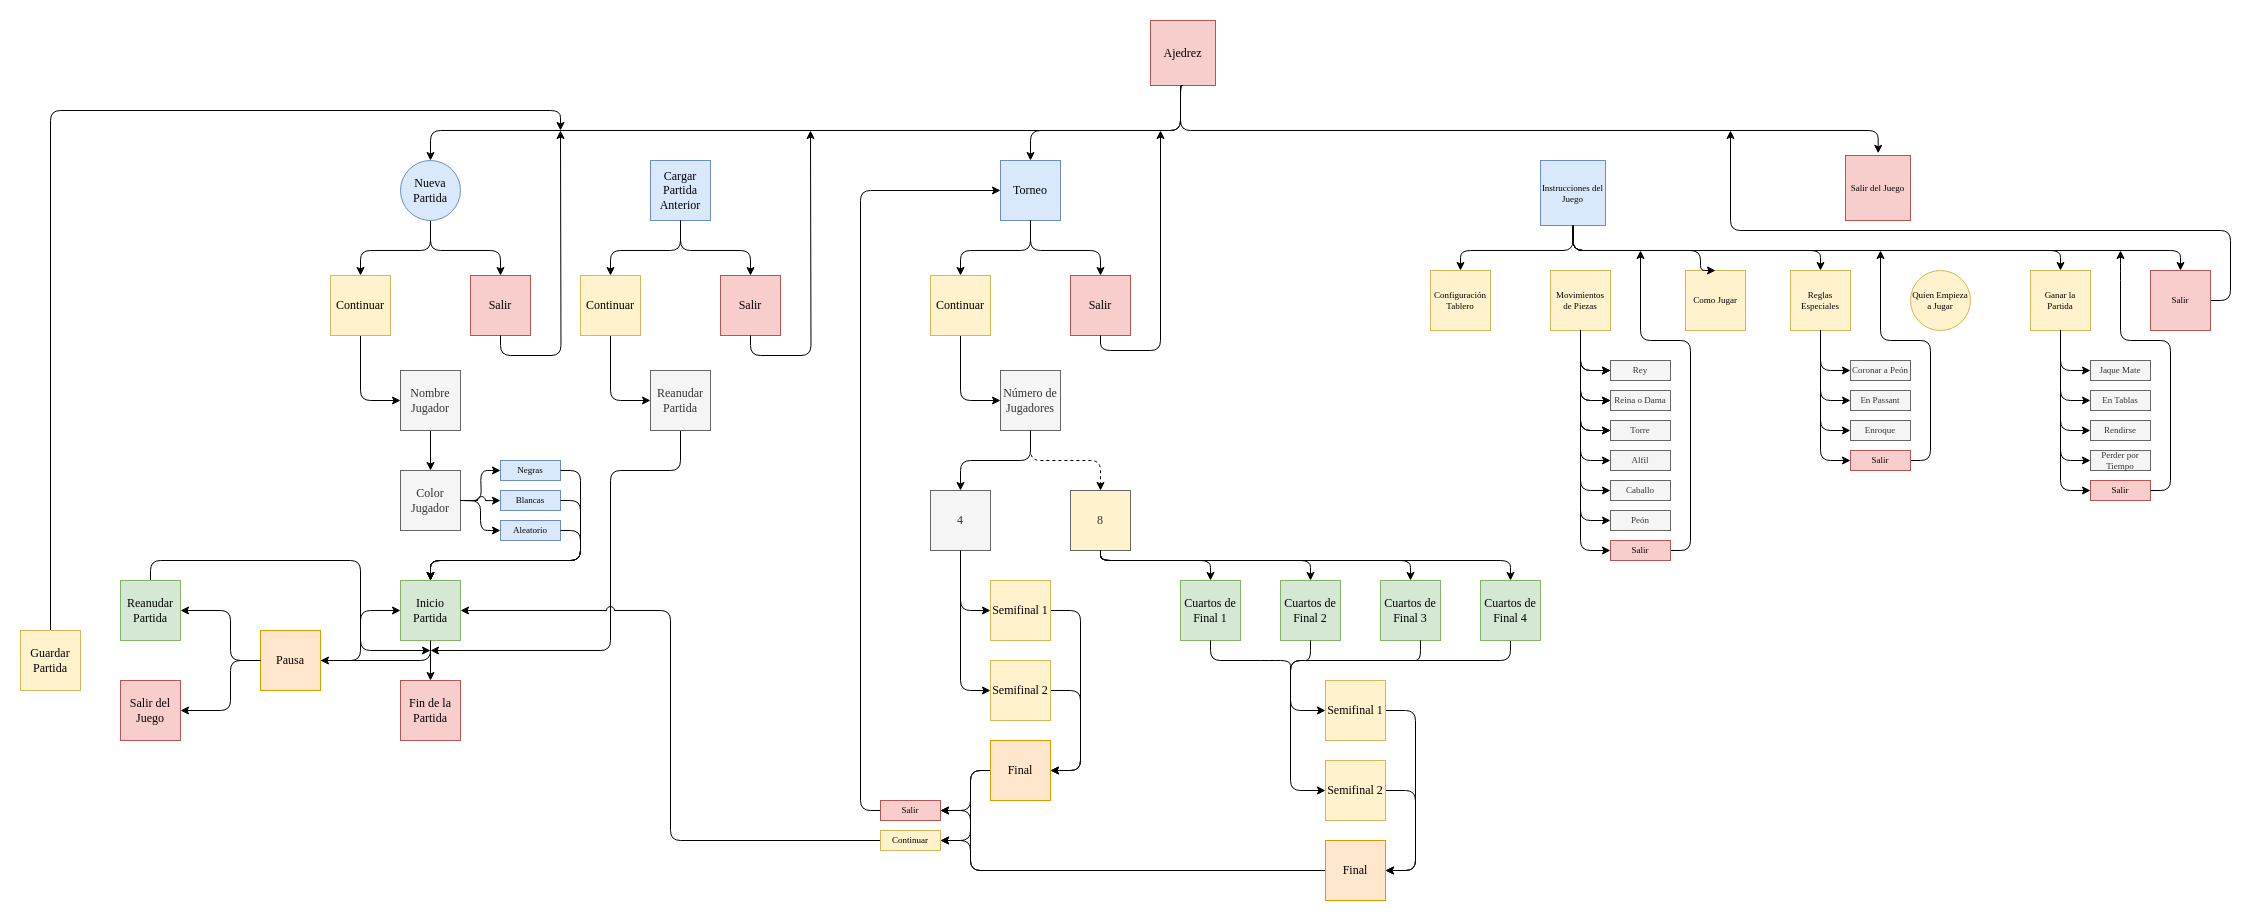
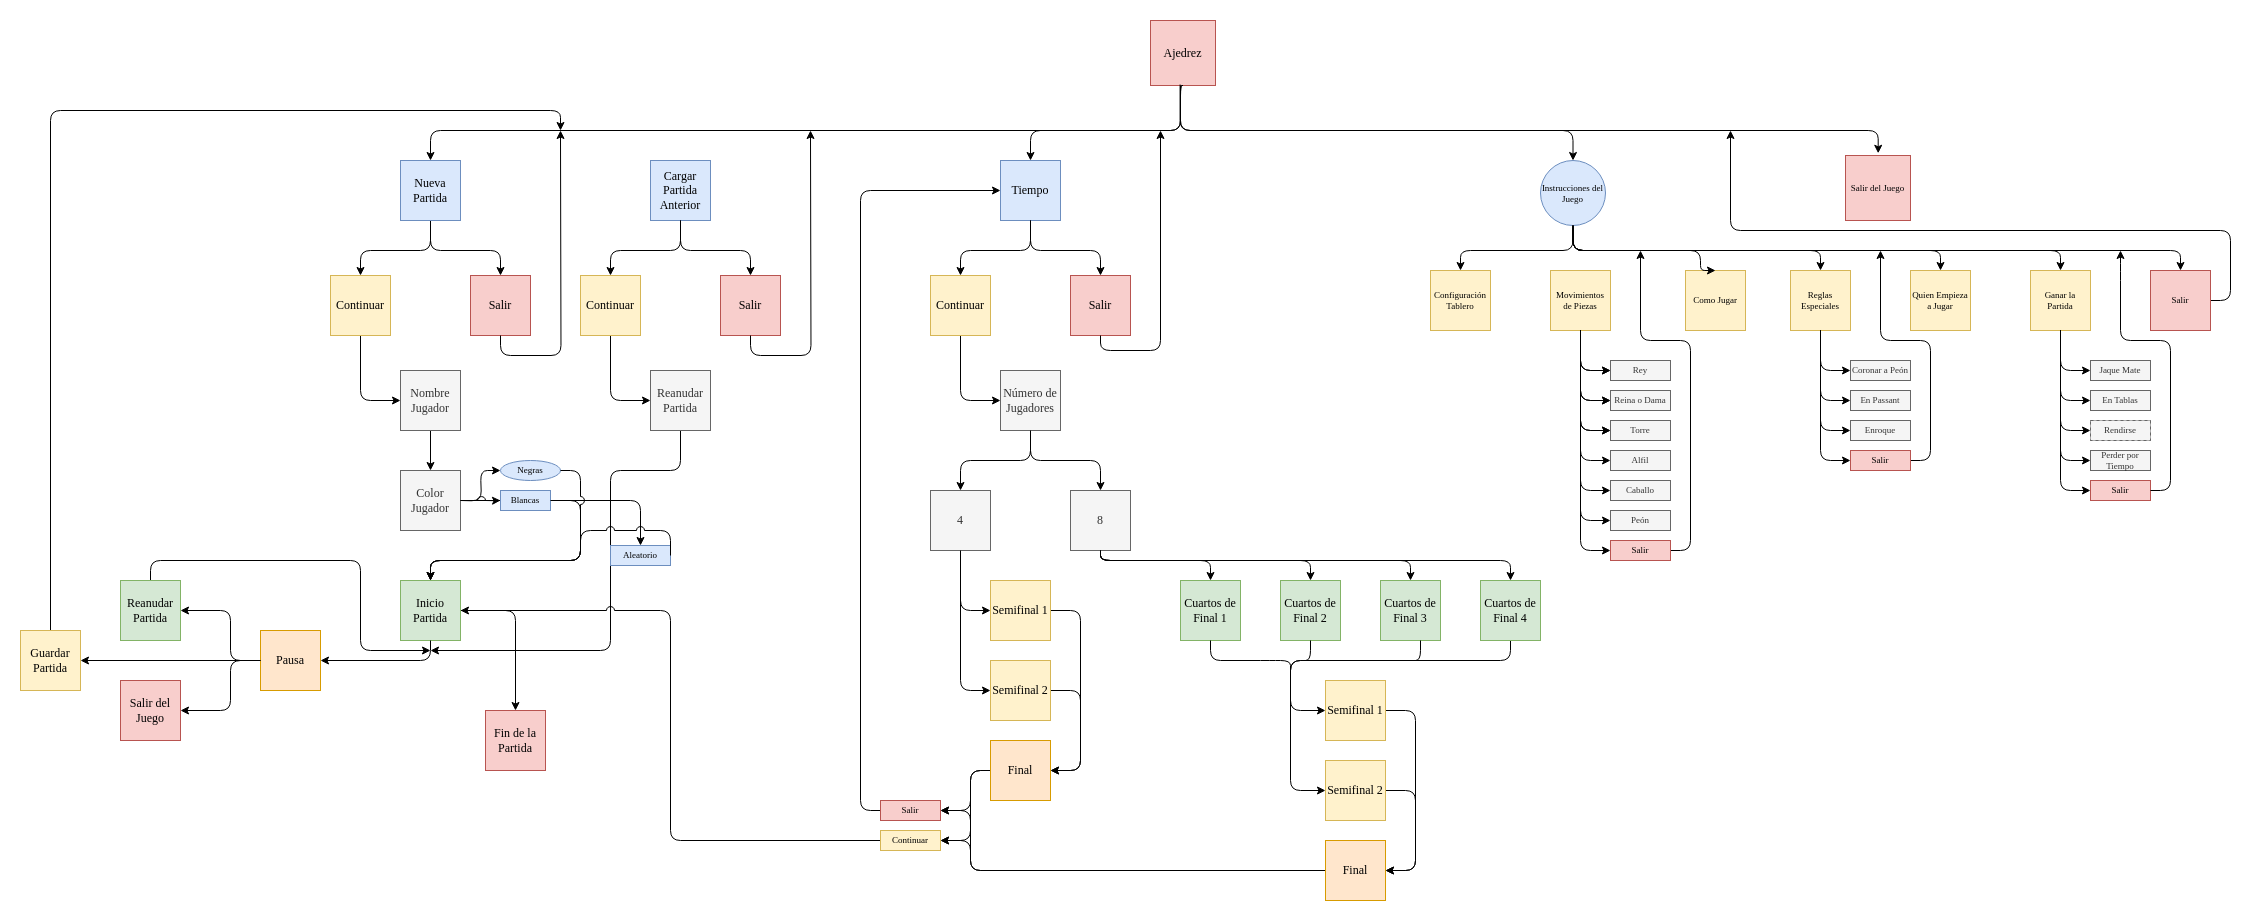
+ <mxCell id="127" value="" style="edgeStyle=orthogonalEdgeStyle;curved=0;rounded=1;sketch=0;orthogonalLoop=1;jettySize=auto;html=1;fontFamily=Comic Sans MS;fontSize=12;entryX=0.5;entryY=0;entryDx=0;entryDy=0;exitX=0.455;exitY=0.985;exitDx=0;exitDy=0;exitPerimeter=0;" edge="1" parent="1" source="125" target="8"><mxGeometry relative="1" as="geometry"><mxPoint x="920" y="110" as="sourcePoint" /><mxPoint x="1040" y="170" as="targetPoint" /><Array as="points"><mxPoint x="1180" y="130" /><mxPoint x="1572" y="130" /></Array></mxGeometry></mxCell>
- <mxCell id="4" value="Nueva Partida" style="ellipse;whiteSpace=wrap;html=1;aspect=fixed;sketch=0;fillColor=#dae8fc;strokeColor=#6c8ebf;fontFamily=Comic Sans MS;" vertex="1" parent="1"><mxGeometry x="400" y="160" width="60" height="60" as="geometry" /></mxCell>
+ <mxCell id="4" value="Nueva Partida" style="whiteSpace=wrap;html=1;aspect=fixed;rounded=0;sketch=0;fillColor=#dae8fc;strokeColor=#6c8ebf;fontFamily=Comic Sans MS;" vertex="1" parent="1"><mxGeometry x="400" y="160" width="60" height="60" as="geometry" /></mxCell>
- <mxCell id="6" value="Torneo" style="whiteSpace=wrap;html=1;aspect=fixed;rounded=0;sketch=0;fillColor=#dae8fc;strokeColor=#6c8ebf;fontFamily=Comic Sans MS;" vertex="1" parent="1"><mxGeometry x="1000" y="160" width="60" height="60" as="geometry" /></mxCell>
+ <mxCell id="6" value="Tiempo" style="whiteSpace=wrap;html=1;aspect=fixed;rounded=0;sketch=0;fillColor=#dae8fc;strokeColor=#6c8ebf;fontFamily=Comic Sans MS;" vertex="1" parent="1"><mxGeometry x="1000" y="160" width="60" height="60" as="geometry" /></mxCell>
- <mxCell id="8" value="Instrucciones del Juego" style="whiteSpace=wrap;html=1;aspect=fixed;rounded=0;sketch=0;fillColor=#dae8fc;strokeColor=#6c8ebf;fontFamily=Comic Sans MS;fontSize=9;" vertex="1" parent="1"><mxGeometry x="1540" y="160" width="65" height="65" as="geometry" /></mxCell>
+ <mxCell id="8" value="Instrucciones del Juego" style="ellipse;whiteSpace=wrap;html=1;aspect=fixed;sketch=0;fillColor=#dae8fc;strokeColor=#6c8ebf;fontFamily=Comic Sans MS;fontSize=9;" vertex="1" parent="1"><mxGeometry x="1540" y="160" width="65" height="65" as="geometry" /></mxCell>
+ <mxCell id="135" value="" style="edgeStyle=orthogonalEdgeStyle;curved=0;rounded=1;sketch=0;orthogonalLoop=1;jettySize=auto;html=1;fontFamily=Comic Sans MS;fontSize=9;exitX=0.5;exitY=1;exitDx=0;exitDy=0;entryX=0.5;entryY=0;entryDx=0;entryDy=0;" edge="1" parent="1" source="8" target="79"><mxGeometry relative="1" as="geometry"><mxPoint x="1690.02" y="200" as="sourcePoint" /><mxPoint x="1937.52" y="245" as="targetPoint" /><Array as="points"><mxPoint x="1572" y="250" /><mxPoint x="1940" y="250" /></Array></mxGeometry></mxCell>
- <mxCell id="79" value="Quien Empieza a Jugar&lt;font style=&quot;font-size: 9px;&quot;&gt;&lt;br style=&quot;font-size: 9px;&quot;&gt;&lt;/font&gt;" style="ellipse;whiteSpace=wrap;html=1;aspect=fixed;sketch=0;fontFamily=Comic Sans MS;fontSize=9;fillColor=#fff2cc;strokeColor=#d6b656;" vertex="1" parent="1"><mxGeometry x="1910" y="270" width="60" height="60" as="geometry" /></mxCell>
+ <mxCell id="79" value="Quien Empieza a Jugar&lt;font style=&quot;font-size: 9px;&quot;&gt;&lt;br style=&quot;font-size: 9px;&quot;&gt;&lt;/font&gt;" style="whiteSpace=wrap;html=1;aspect=fixed;rounded=0;sketch=0;fontFamily=Comic Sans MS;fontSize=9;fillColor=#fff2cc;strokeColor=#d6b656;" vertex="1" parent="1"><mxGeometry x="1910" y="270" width="60" height="60" as="geometry" /></mxCell>
- <mxCell id="121" value="Rendirse" style="rounded=0;whiteSpace=wrap;html=1;sketch=0;fontFamily=Comic Sans MS;fontSize=9;fillColor=#f5f5f5;fontColor=#333333;strokeColor=#666666;" vertex="1" parent="1"><mxGeometry x="2090" y="420" width="60" height="20" as="geometry" /></mxCell>
+ <mxCell id="121" value="Rendirse" style="rounded=0;whiteSpace=wrap;html=1;sketch=0;fontFamily=Comic Sans MS;fontSize=9;fillColor=#f5f5f5;fontColor=#333333;strokeColor=#666666;dashed=1;" vertex="1" parent="1"><mxGeometry x="2090" y="420" width="60" height="20" as="geometry" /></mxCell>
- <mxCell id="40" value="" style="edgeStyle=orthogonalEdgeStyle;curved=0;rounded=1;sketch=0;orthogonalLoop=1;jettySize=auto;html=1;fontFamily=Comic Sans MS;fontSize=12;exitX=0.5;exitY=1;exitDx=0;exitDy=0;dashed=1;" edge="1" parent="1" source="41" target="46"><mxGeometry relative="1" as="geometry"><Array as="points"><mxPoint x="1030" y="460" /><mxPoint x="1100" y="460" /></Array></mxGeometry></mxCell>
+ <mxCell id="40" value="" style="edgeStyle=orthogonalEdgeStyle;curved=0;rounded=1;sketch=0;orthogonalLoop=1;jettySize=auto;html=1;fontFamily=Comic Sans MS;fontSize=12;exitX=0.5;exitY=1;exitDx=0;exitDy=0;" edge="1" parent="1" source="41" target="46"><mxGeometry relative="1" as="geometry"><Array as="points"><mxPoint x="1030" y="460" /><mxPoint x="1100" y="460" /></Array></mxGeometry></mxCell>
- <mxCell id="143" value="Negras" style="rounded=0;whiteSpace=wrap;html=1;sketch=0;fontFamily=Comic Sans MS;fontSize=9;fillColor=#dae8fc;strokeColor=#6c8ebf;" vertex="1" parent="1"><mxGeometry x="500" y="460" width="60" height="20" as="geometry" /></mxCell>
+ <mxCell id="143" value="Negras" style="ellipse;whiteSpace=wrap;html=1;sketch=0;fontFamily=Comic Sans MS;fontSize=9;fillColor=#dae8fc;strokeColor=#6c8ebf;" vertex="1" parent="1"><mxGeometry x="500" y="460" width="60" height="20" as="geometry" /></mxCell>
- <mxCell id="144" value="Blancas" style="rounded=0;whiteSpace=wrap;html=1;sketch=0;fontFamily=Comic Sans MS;fontSize=9;fillColor=#dae8fc;strokeColor=#6c8ebf;" vertex="1" parent="1"><mxGeometry x="500" y="490" width="60" height="20" as="geometry" /></mxCell>
+ <mxCell id="144" value="Blancas" style="rounded=0;whiteSpace=wrap;html=1;sketch=0;fontFamily=Comic Sans MS;fontSize=9;fillColor=#dae8fc;strokeColor=#6c8ebf;" vertex="1" parent="1"><mxGeometry x="500" y="490" width="50" height="20" as="geometry" /></mxCell>
- <mxCell id="46" value="8" style="whiteSpace=wrap;html=1;aspect=fixed;rounded=0;sketch=0;fontFamily=Comic Sans MS;fontSize=12;fillColor=#fff2cc;strokeColor=#666666;fontColor=#333333;" vertex="1" parent="1"><mxGeometry x="1070" y="490" width="60" height="60" as="geometry" /></mxCell>
+ <mxCell id="46" value="8" style="whiteSpace=wrap;html=1;aspect=fixed;rounded=0;sketch=0;fontFamily=Comic Sans MS;fontSize=12;fillColor=#f5f5f5;strokeColor=#666666;fontColor=#333333;" vertex="1" parent="1"><mxGeometry x="1070" y="490" width="60" height="60" as="geometry" /></mxCell>
- <mxCell id="146" value="Aleatorio" style="rounded=0;whiteSpace=wrap;html=1;sketch=0;fontFamily=Comic Sans MS;fontSize=9;fillColor=#dae8fc;strokeColor=#6c8ebf;" vertex="1" parent="1"><mxGeometry x="500" y="520" width="60" height="20" as="geometry" /></mxCell>
+ <mxCell id="146" value="Aleatorio" style="rounded=0;whiteSpace=wrap;html=1;sketch=0;fontFamily=Comic Sans MS;fontSize=9;fillColor=#dae8fc;strokeColor=#6c8ebf;" vertex="1" parent="1"><mxGeometry x="610" y="545" width="60" height="20" as="geometry" /></mxCell>
- <mxCell id="20" value="" style="edgeStyle=orthogonalEdgeStyle;curved=0;rounded=1;sketch=0;orthogonalLoop=1;jettySize=auto;html=1;fontFamily=Comic Sans MS;fontSize=12;" edge="1" parent="1" source="21" target="17"><mxGeometry relative="1" as="geometry" /></mxCell>
+ <mxCell id="20" value="" style="edgeStyle=orthogonalEdgeStyle;curved=0;rounded=1;sketch=0;orthogonalLoop=1;jettySize=auto;html=1;fontFamily=Comic Sans MS;fontSize=12;entryX=1;entryY=0.5;entryDx=0;entryDy=0;" edge="1" parent="1" source="21" target="23"><mxGeometry relative="1" as="geometry" /></mxCell>
- <mxCell id="18" value="Fin de la Partida" style="whiteSpace=wrap;html=1;aspect=fixed;rounded=0;sketch=0;fontFamily=Comic Sans MS;fontSize=12;fillColor=#f8cecc;strokeColor=#b85450;" vertex="1" parent="1"><mxGeometry x="400" y="680" width="60" height="60" as="geometry" /></mxCell>
+ <mxCell id="18" value="Fin de la Partida" style="whiteSpace=wrap;html=1;aspect=fixed;rounded=0;sketch=0;fontFamily=Comic Sans MS;fontSize=12;fillColor=#f8cecc;strokeColor=#b85450;" vertex="1" parent="1"><mxGeometry x="485" y="710" width="60" height="60" as="geometry" /></mxCell>
